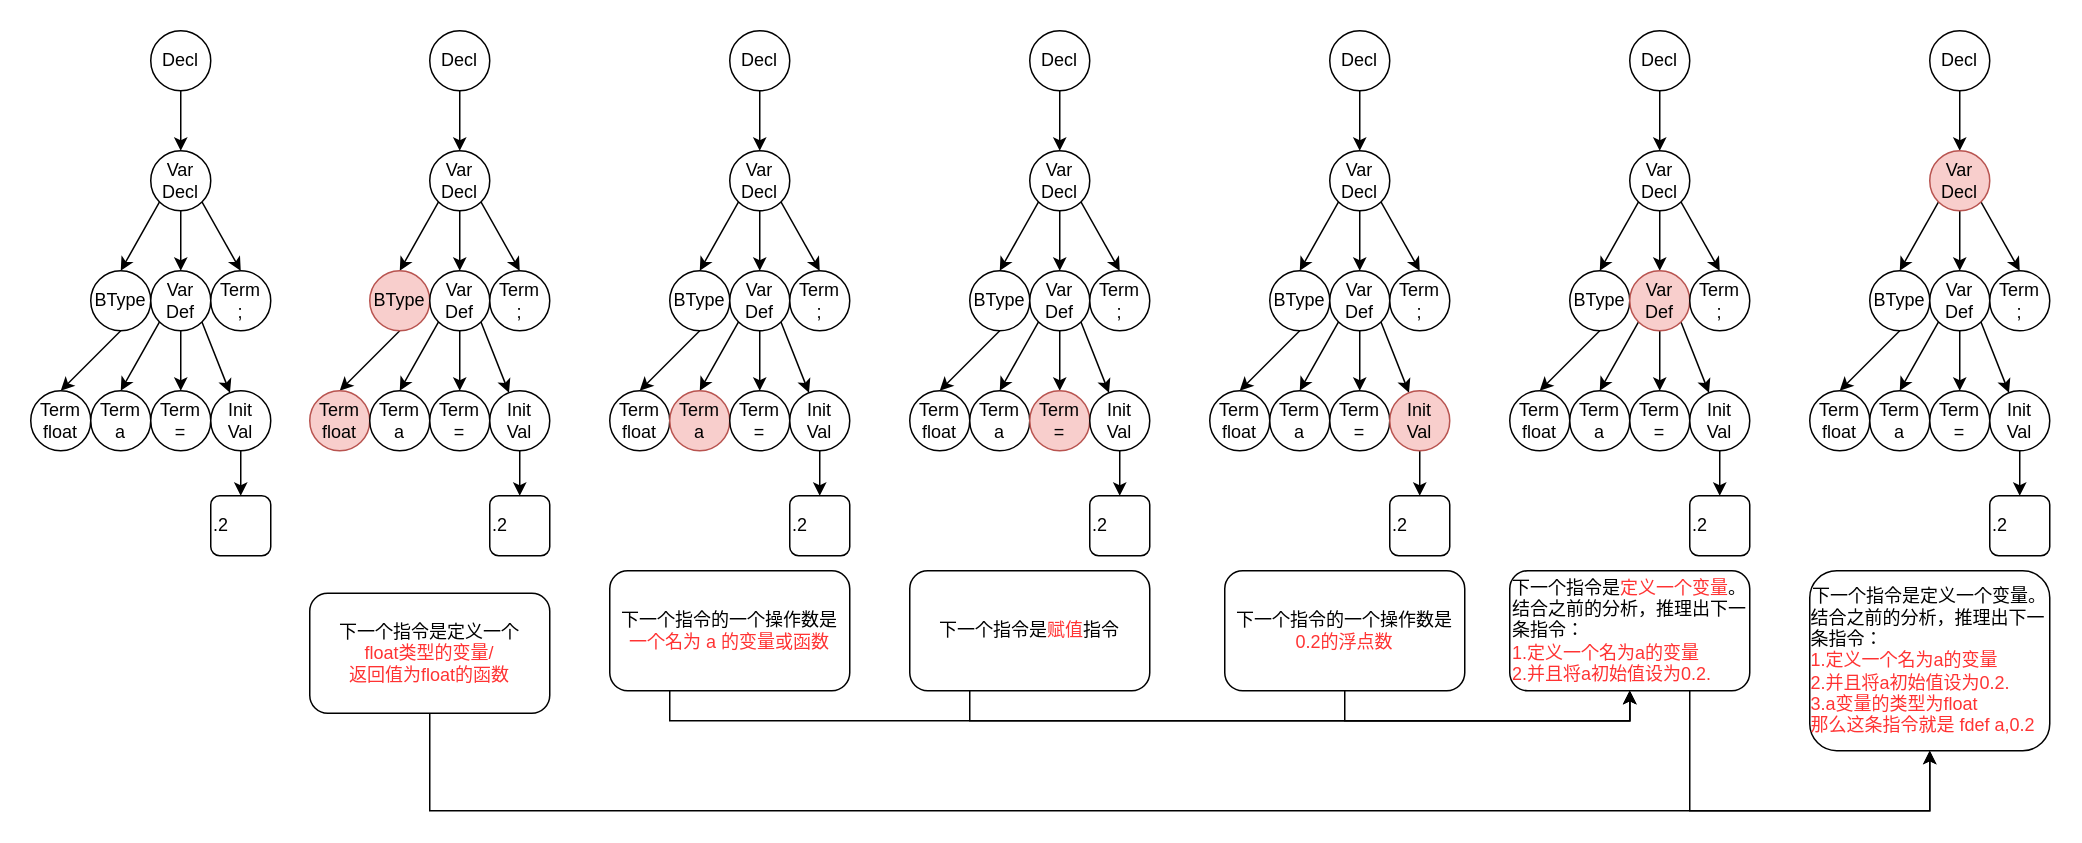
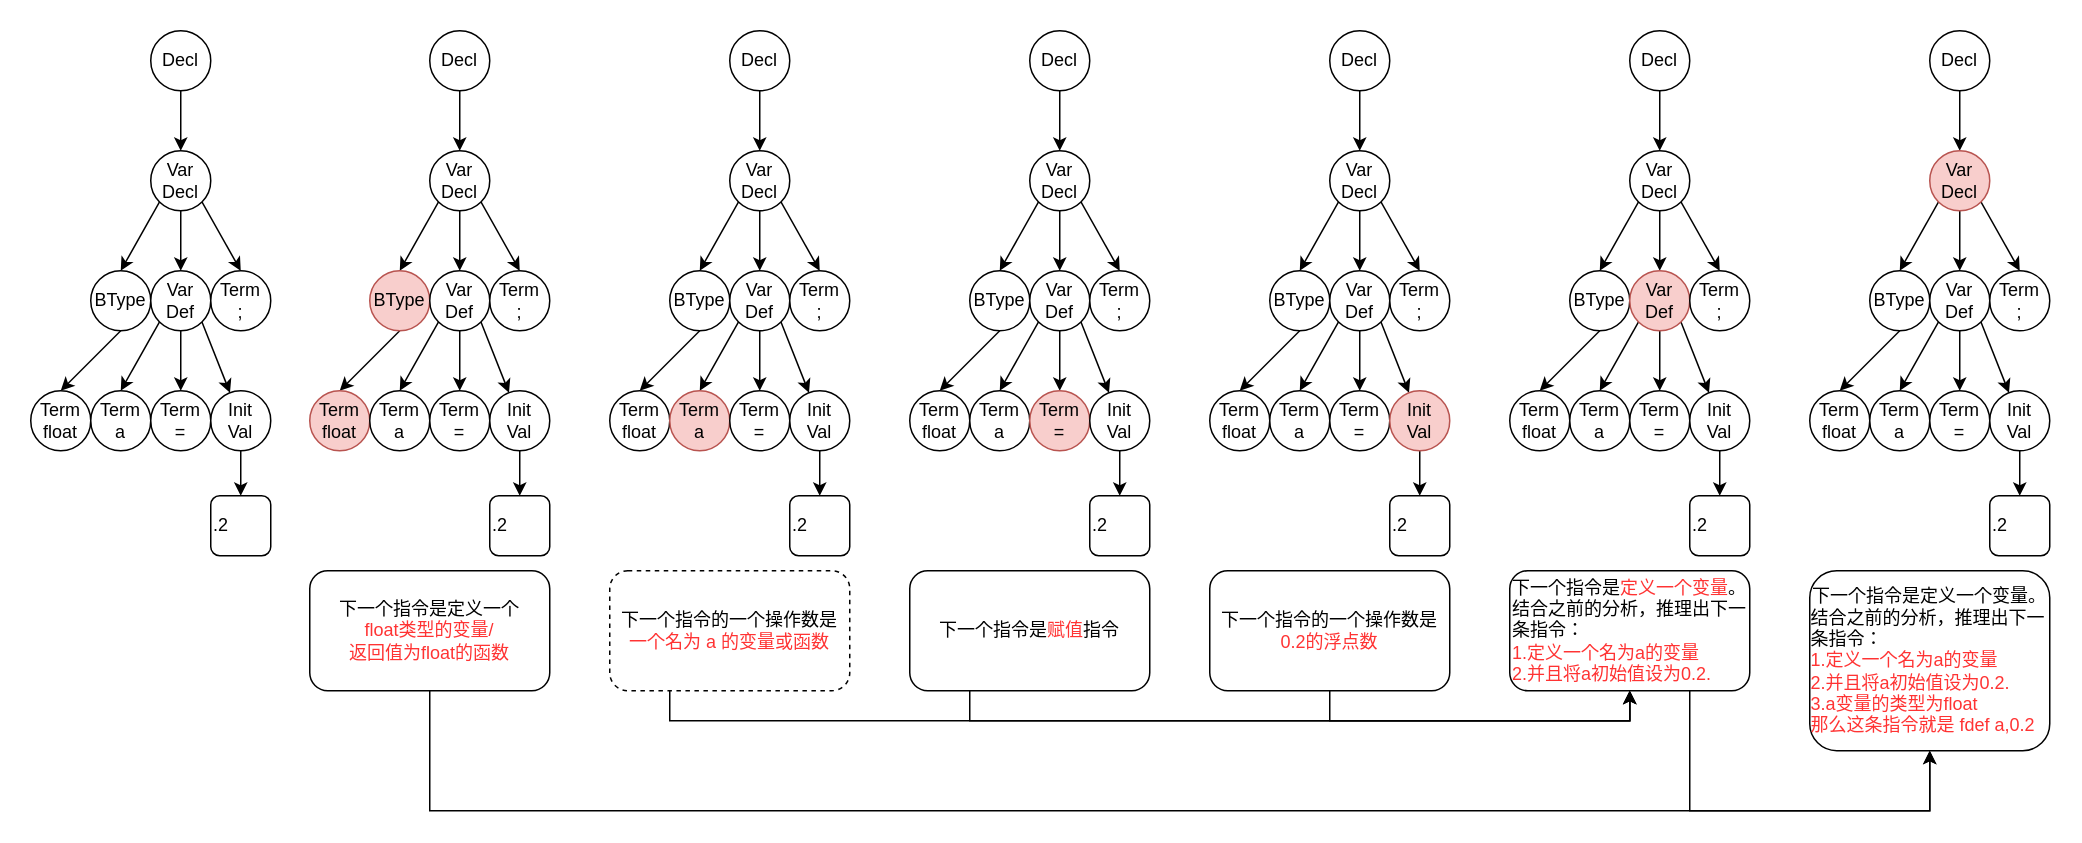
- <mxCell id="62" value="下一个指令的一个操作数是&lt;br&gt;&lt;font style=&quot;color: rgb(255, 51, 51);&quot;&gt;一个名为 a 的变量或函数&lt;/font&gt;" style="rounded=1;whiteSpace=wrap;html=1;" vertex="1" parent="1"><mxGeometry x="406" y="380" width="160" height="80" as="geometry" /></mxCell>
+ <mxCell id="62" value="下一个指令的一个操作数是&lt;br&gt;&lt;font style=&quot;color: rgb(255, 51, 51);&quot;&gt;一个名为 a 的变量或函数&lt;/font&gt;" style="rounded=1;whiteSpace=wrap;html=1;dashed=1;" vertex="1" parent="1"><mxGeometry x="406" y="380" width="160" height="80" as="geometry" /></mxCell>
- <mxCell id="104" value="下一个指令的一个操作数是&lt;font style=&quot;color: rgb(255, 51, 51);&quot;&gt;0.2的浮点数&lt;/font&gt;" style="rounded=1;whiteSpace=wrap;html=1;" vertex="1" parent="1"><mxGeometry x="816" y="380" width="160" height="80" as="geometry" /></mxCell>
+ <mxCell id="104" value="下一个指令的一个操作数是&lt;font style=&quot;color: rgb(255, 51, 51);&quot;&gt;0.2的浮点数&lt;/font&gt;" style="rounded=1;whiteSpace=wrap;html=1;" vertex="1" parent="1"><mxGeometry x="806" y="380" width="160" height="80" as="geometry" /></mxCell>
- <mxCell id="41" value="下一个指令是定义一个&lt;br&gt;&lt;font style=&quot;color: rgb(255, 51, 51);&quot;&gt;float类型的变量/&lt;/font&gt;&lt;div&gt;&lt;font style=&quot;color: rgb(255, 51, 51);&quot;&gt;返回值为float的函数&lt;/font&gt;&lt;/div&gt;" style="rounded=1;whiteSpace=wrap;html=1;" vertex="1" parent="1"><mxGeometry x="206" y="395" width="160" height="80" as="geometry" /></mxCell>
+ <mxCell id="41" value="下一个指令是定义一个&lt;br&gt;&lt;font style=&quot;color: rgb(255, 51, 51);&quot;&gt;float类型的变量/&lt;/font&gt;&lt;div&gt;&lt;font style=&quot;color: rgb(255, 51, 51);&quot;&gt;返回值为float的函数&lt;/font&gt;&lt;/div&gt;" style="rounded=1;whiteSpace=wrap;html=1;" vertex="1" parent="1"><mxGeometry x="206" y="380" width="160" height="80" as="geometry" /></mxCell>
